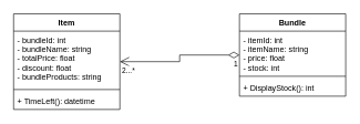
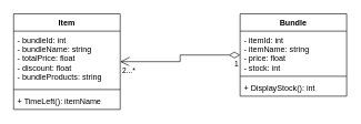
- <mxCell id="5" value="+ TimeLeft(): datetime" style="text;strokeColor=none;fillColor=none;align=left;verticalAlign=top;spacingLeft=4;spacingRight=4;overflow=hidden;rotatable=0;points=[[0,0.5],[1,0.5]];portConstraint=eastwest;" parent="2" vertex="1"><mxGeometry y="118" width="160" height="26" as="geometry" /></mxCell>
+ <mxCell id="5" value="+ TimeLeft(): itemName" style="text;strokeColor=none;fillColor=none;align=left;verticalAlign=top;spacingLeft=4;spacingRight=4;overflow=hidden;rotatable=0;points=[[0,0.5],[1,0.5]];portConstraint=eastwest;" parent="2" vertex="1"><mxGeometry y="118" width="160" height="26" as="geometry" /></mxCell>
